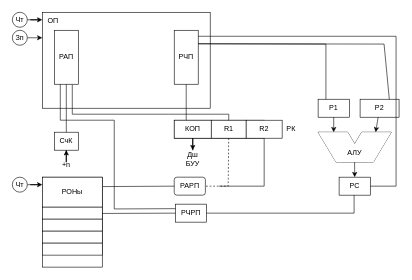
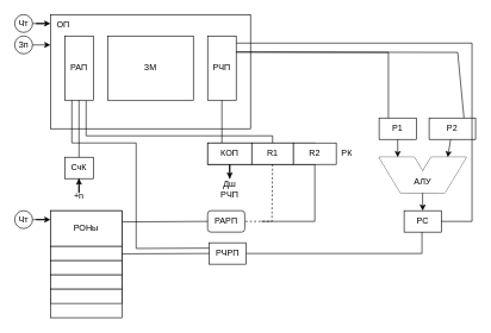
+ <mxCell id="7" value="ЗМ" style="rounded=0;whiteSpace=wrap;html=1;" vertex="1" parent="2"><mxGeometry x="80" y="30" width="120" height="90" as="geometry" /></mxCell>
- <mxCell id="18" value="&lt;div&gt;Дш&lt;/div&gt;&lt;div&gt;БУУ&lt;/div&gt;" style="text;html=1;align=center;verticalAlign=middle;whiteSpace=wrap;rounded=0;" vertex="1" parent="1"><mxGeometry x="305.88" y="250" width="30" height="30" as="geometry" /></mxCell>
+ <mxCell id="18" value="&lt;div&gt;Дш&lt;/div&gt;&lt;div&gt;РЧП&lt;/div&gt;" style="text;html=1;align=center;verticalAlign=middle;whiteSpace=wrap;rounded=0;" vertex="1" parent="1"><mxGeometry x="305.88" y="250" width="30" height="30" as="geometry" /></mxCell>
